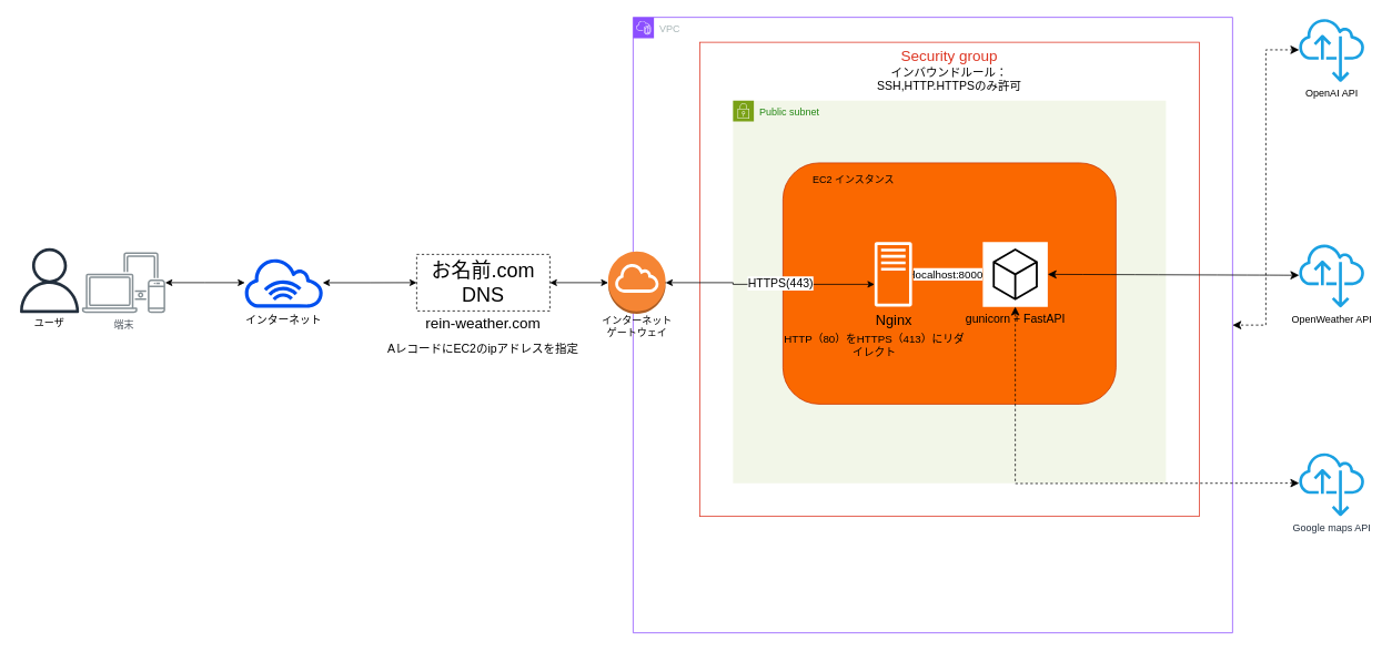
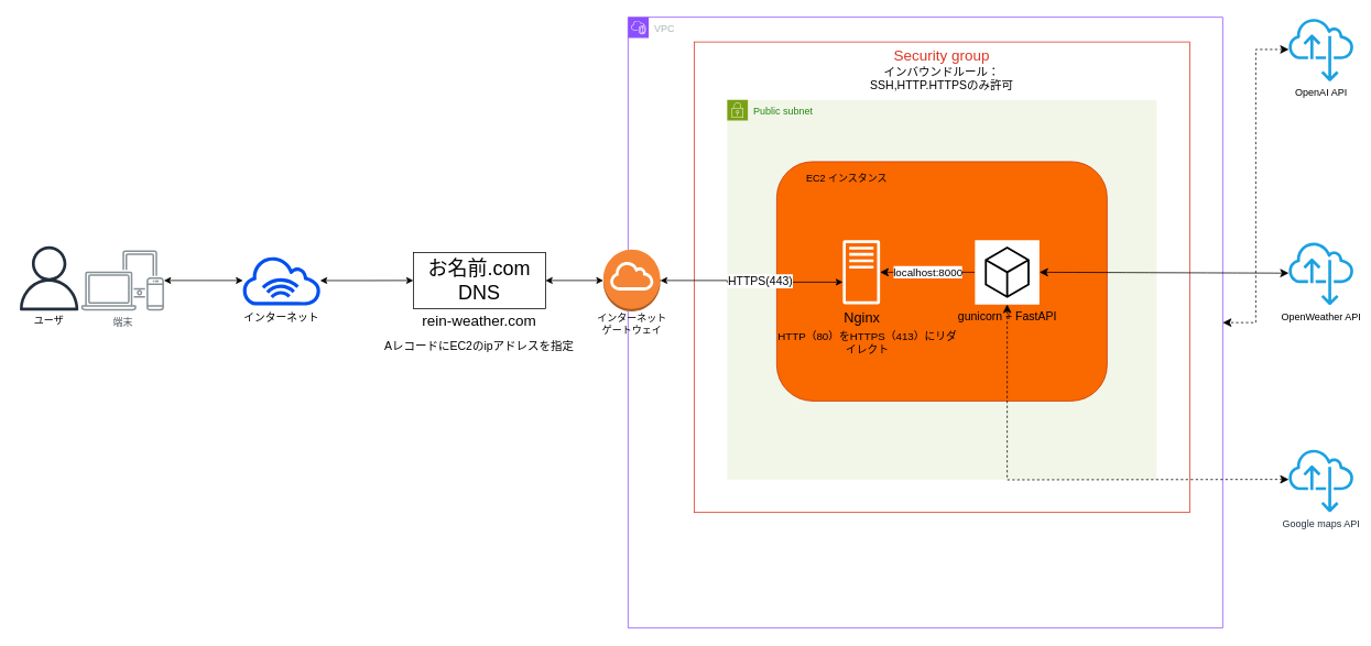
- <mxCell id="31" value="&lt;font style=&quot;color: light-dark(rgb(0, 0, 0), rgb(0, 0, 0)); font-size: 17px;&quot;&gt;Nginx&lt;/font&gt;" style="sketch=0;outlineConnect=0;dashed=0;verticalLabelPosition=bottom;verticalAlign=top;align=center;html=1;fontSize=12;fontStyle=0;aspect=fixed;pointerEvents=1;shape=mxgraph.aws4.traditional_server;shadow=0;" parent="1" vertex="1"><mxGeometry x="1050" y="290" width="45" height="78" as="geometry" /></mxCell>
+ <mxCell id="31" value="&lt;font style=&quot;color: light-dark(rgb(0, 0, 0), rgb(0, 0, 0)); font-size: 17px;&quot;&gt;Nginx&lt;/font&gt;" style="sketch=0;outlineConnect=0;dashed=0;verticalLabelPosition=bottom;verticalAlign=top;align=center;html=1;fontSize=12;fontStyle=0;aspect=fixed;pointerEvents=1;shape=mxgraph.aws4.traditional_server;shadow=0;" parent="1" vertex="1"><mxGeometry x="1020" y="290" width="45" height="78" as="geometry" /></mxCell>
- <mxCell id="7" value="&lt;font style=&quot;font-size: 24px;&quot;&gt;お名前.com DNS&lt;/font&gt;" style="rounded=0;whiteSpace=wrap;html=1;dashed=1;" parent="1" vertex="1"><mxGeometry x="500" y="305" width="160" height="68" as="geometry" /></mxCell>
+ <mxCell id="7" value="&lt;font style=&quot;font-size: 24px;&quot;&gt;お名前.com DNS&lt;/font&gt;" style="rounded=0;whiteSpace=wrap;html=1;" parent="1" vertex="1"><mxGeometry x="500" y="305" width="160" height="68" as="geometry" /></mxCell>
